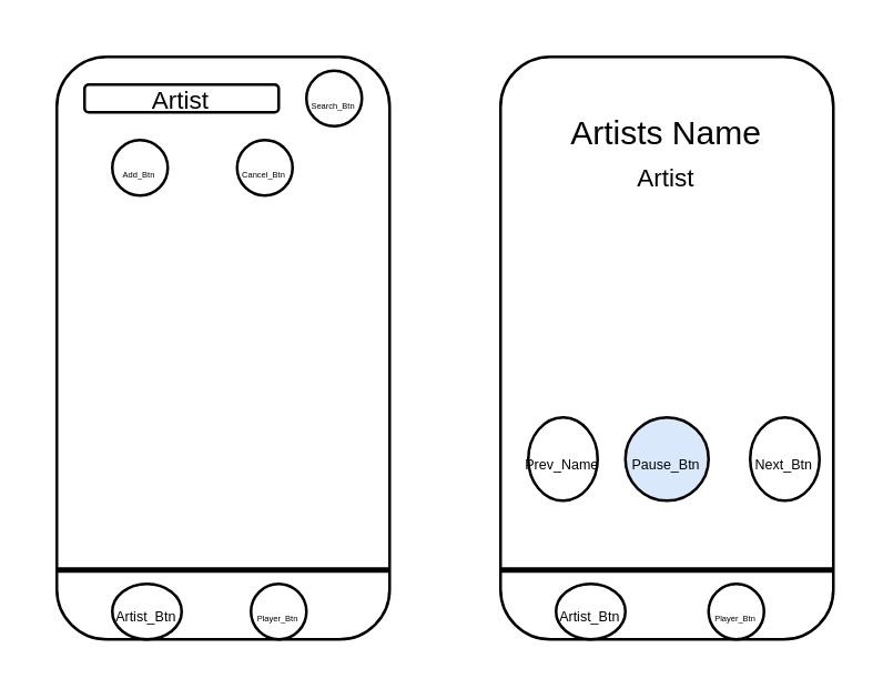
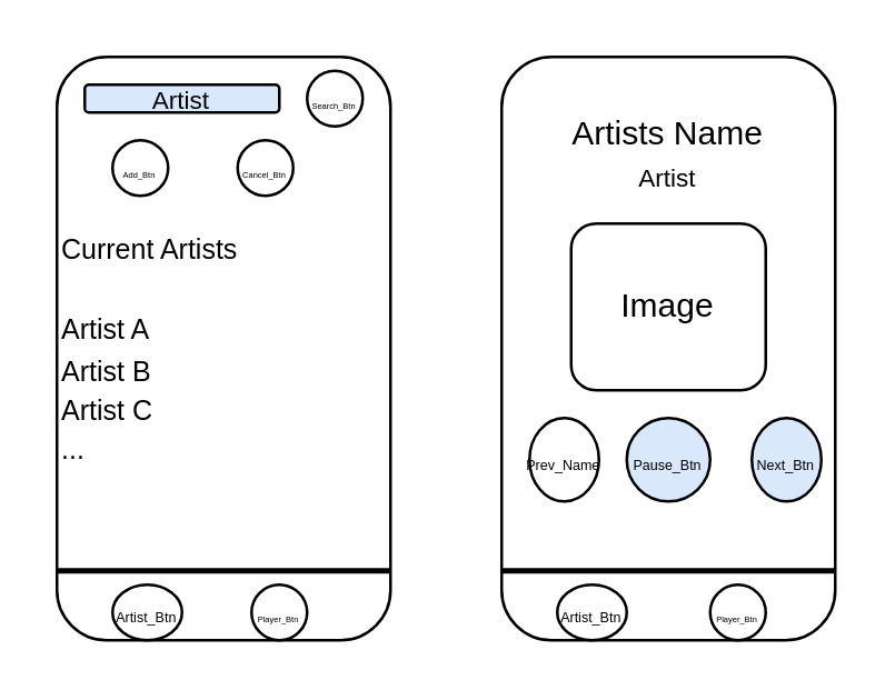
- <mxCell id="3" value="&lt;font style=&quot;font-size: 9px;&quot;&gt;Artist&lt;/font&gt;" style="rounded=1;whiteSpace=wrap;html=1;" vertex="1" parent="1"><mxGeometry x="30" y="30" width="70" height="10" as="geometry" /></mxCell>
+ <mxCell id="3" value="&lt;font style=&quot;font-size: 9px;&quot;&gt;Artist&lt;/font&gt;" style="rounded=1;whiteSpace=wrap;html=1;fillColor=#dae8fc;" vertex="1" parent="1"><mxGeometry x="30" y="30" width="70" height="10" as="geometry" /></mxCell>
+ <mxCell id="12" value="Image" style="rounded=1;whiteSpace=wrap;html=1;" vertex="1" parent="1"><mxGeometry x="205" y="80" width="70" height="60" as="geometry" /></mxCell>
+ <mxCell id="5" value="&lt;font style=&quot;font-size: 10px;&quot;&gt;Current Artists&lt;/font&gt;&lt;div&gt;&lt;font style=&quot;font-size: 10px;&quot;&gt;&lt;br&gt;&lt;/font&gt;&lt;/div&gt;&lt;div&gt;&lt;font style=&quot;font-size: 10px;&quot;&gt;Artist A&lt;/font&gt;&lt;/div&gt;&lt;div&gt;&lt;font style=&quot;font-size: 10px;&quot;&gt;Artist B&lt;/font&gt;&lt;/div&gt;&lt;div&gt;&lt;font style=&quot;font-size: 10px;&quot;&gt;Artist C&lt;/font&gt;&lt;/div&gt;&lt;div&gt;&lt;font style=&quot;font-size: 10px;&quot;&gt;...&lt;/font&gt;&lt;/div&gt;" style="text;html=1;align=left;verticalAlign=middle;whiteSpace=wrap;rounded=0;" vertex="1" parent="1"><mxGeometry x="20" y="80" width="100" height="90" as="geometry" /></mxCell>
- <mxCell id="14" value="&lt;font style=&quot;font-size: 5px;&quot;&gt;Next_Btn&lt;/font&gt;" style="ellipse;whiteSpace=wrap;html=1;" vertex="1" parent="1"><mxGeometry x="270" y="150" width="25" height="30" as="geometry" /></mxCell>
+ <mxCell id="14" value="&lt;font style=&quot;font-size: 5px;&quot;&gt;Next_Btn&lt;/font&gt;" style="ellipse;whiteSpace=wrap;html=1;fillColor=#dae8fc;" vertex="1" parent="1"><mxGeometry x="270" y="150" width="25" height="30" as="geometry" /></mxCell>
